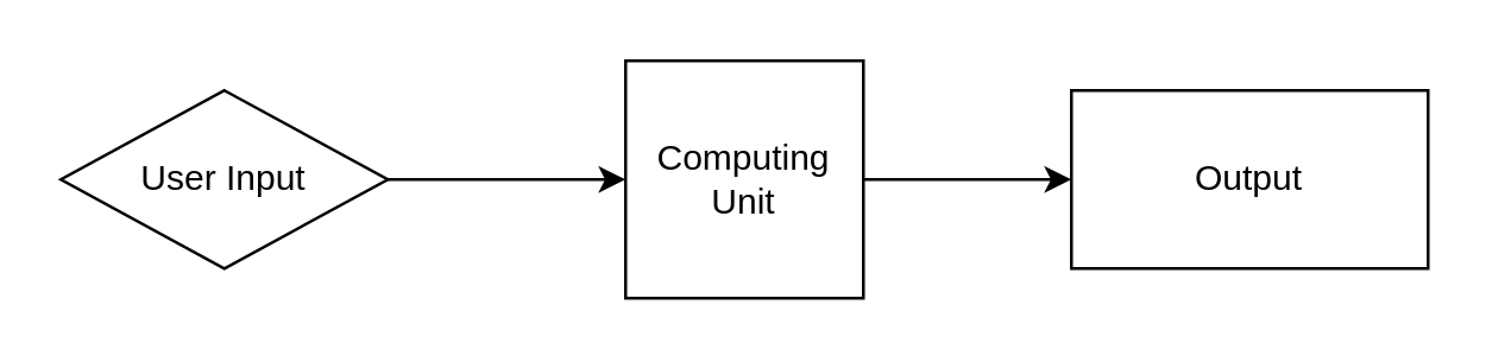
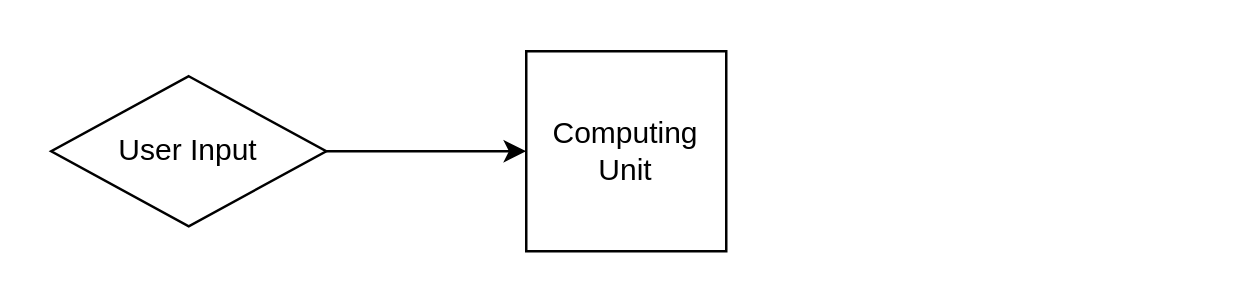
- <mxCell id="4" value="" style="edgeStyle=orthogonalEdgeStyle;rounded=0;orthogonalLoop=1;jettySize=auto;html=1;" edge="1" parent="1" source="5" target="6"><mxGeometry relative="1" as="geometry" /></mxCell>
- <mxCell id="6" value="Output" style="rounded=0;whiteSpace=wrap;html=1;" vertex="1" parent="1"><mxGeometry x="360" y="30" width="120" height="60" as="geometry" /></mxCell>
